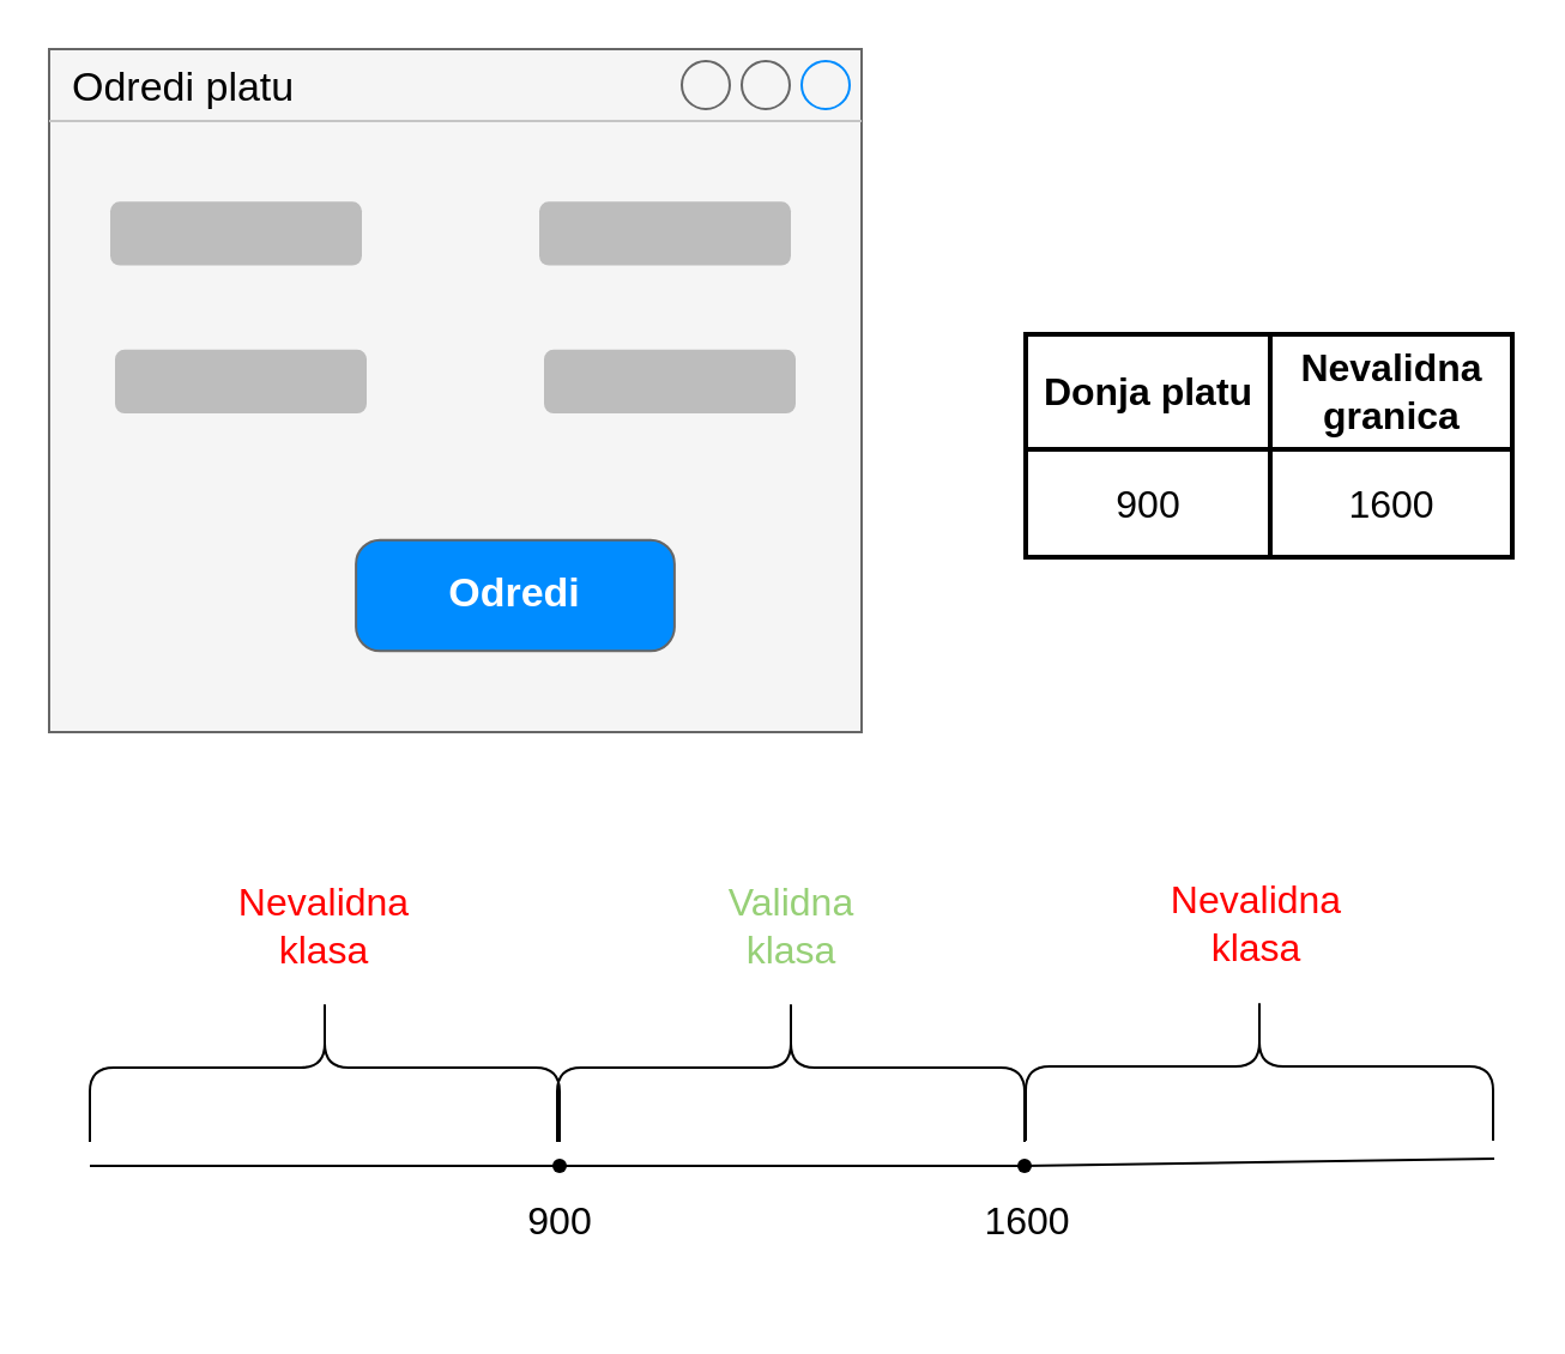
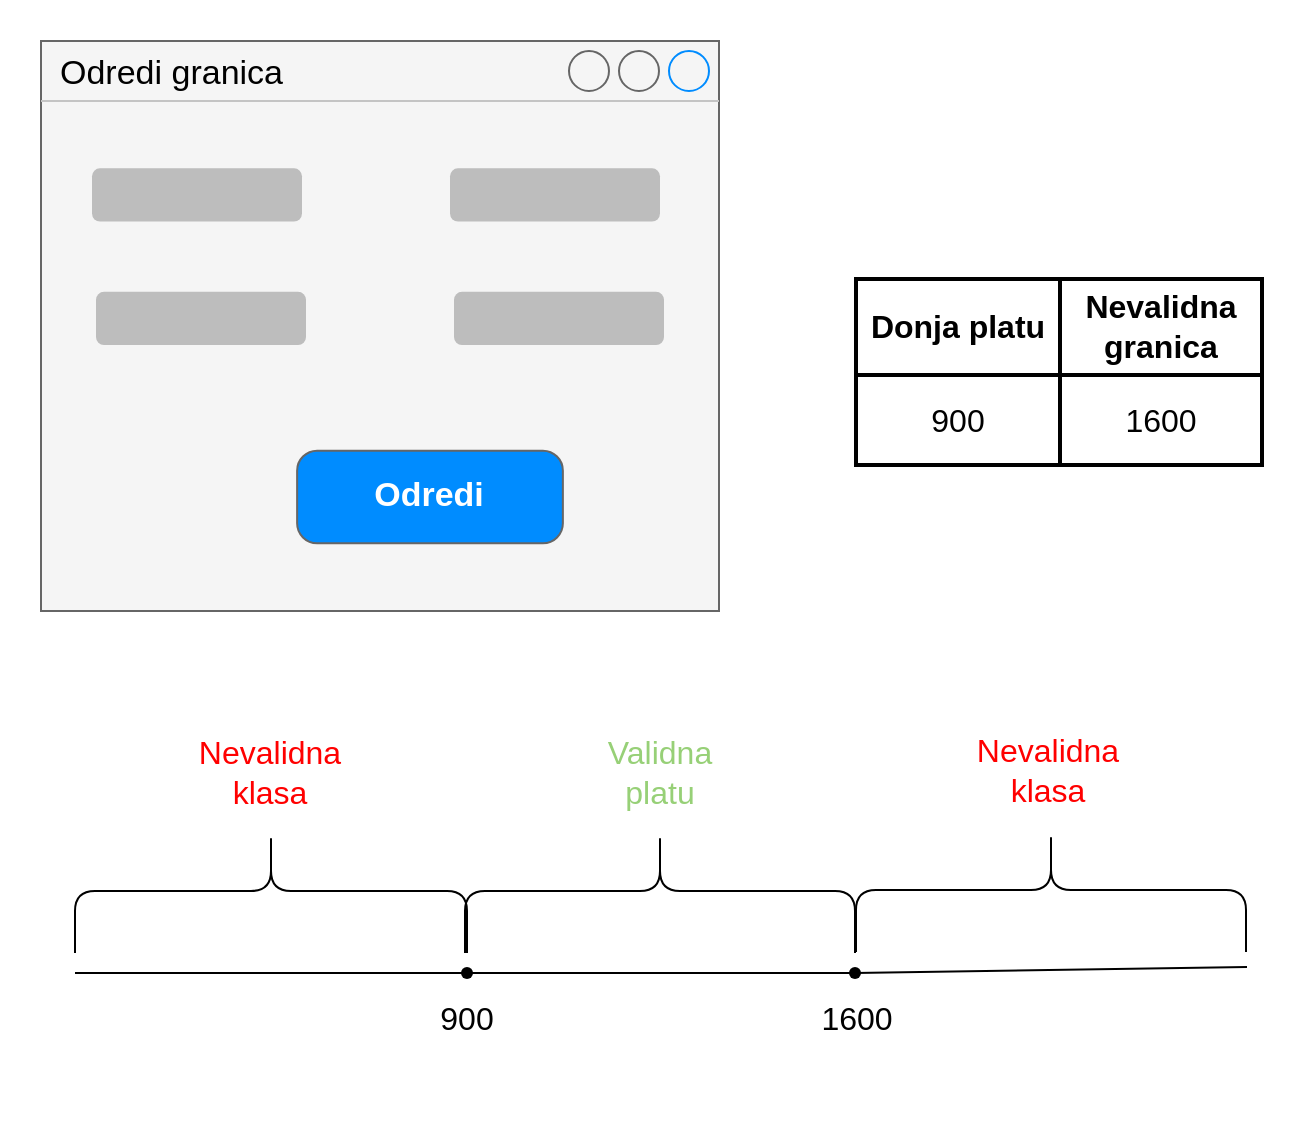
- <mxCell id="26" value="Odredi platu" style="strokeWidth=1;shadow=0;dashed=0;align=center;html=1;shape=mxgraph.mockup.containers.window;align=left;verticalAlign=top;spacingLeft=8;strokeColor2=#008cff;strokeColor3=#c4c4c4;mainText=;fontSize=17;labelBackgroundColor=none;whiteSpace=wrap;fillColor=#f5f5f5;strokeColor=#666666;gradientColor=#b3b3b3;" vertex="1" parent="25"><mxGeometry width="339" height="285.0" as="geometry" /></mxCell>
+ <mxCell id="26" value="Odredi granica" style="strokeWidth=1;shadow=0;dashed=0;align=center;html=1;shape=mxgraph.mockup.containers.window;align=left;verticalAlign=top;spacingLeft=8;strokeColor2=#008cff;strokeColor3=#c4c4c4;mainText=;fontSize=17;labelBackgroundColor=none;whiteSpace=wrap;fillColor=#f5f5f5;strokeColor=#666666;gradientColor=#b3b3b3;" vertex="1" parent="25"><mxGeometry width="339" height="285.0" as="geometry" /></mxCell>
- <mxCell id="11" value="Validna klasa" style="text;html=1;strokeColor=none;fillColor=none;align=center;verticalAlign=middle;whiteSpace=wrap;rounded=0;fontSize=16;fontColor=#97D077;" vertex="1" parent="9"><mxGeometry x="67.5" width="60" height="30" as="geometry" /></mxCell>
+ <mxCell id="11" value="Validna platu" style="text;html=1;strokeColor=none;fillColor=none;align=center;verticalAlign=middle;whiteSpace=wrap;rounded=0;fontSize=16;fontColor=#97D077;" vertex="1" parent="9"><mxGeometry x="67.5" width="60" height="30" as="geometry" /></mxCell>
